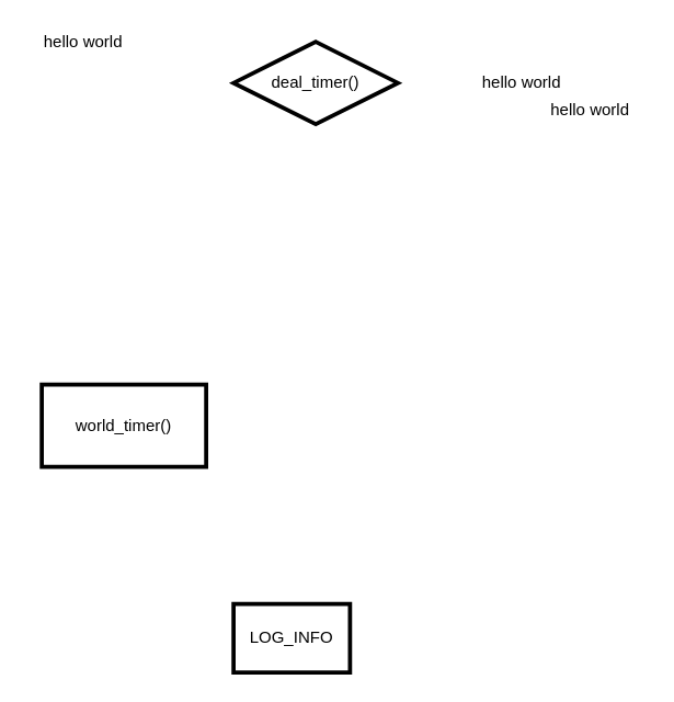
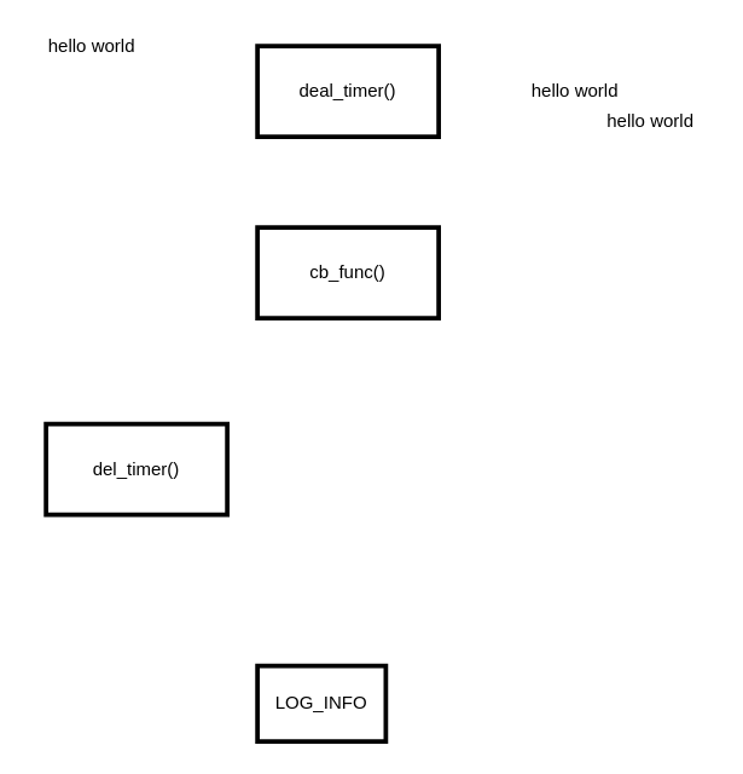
- <mxCell id="2" value="deal_timer()" style="rhombus;whiteSpace=wrap;html=1;strokeColor=#000000;strokeWidth=3;" parent="1" vertex="1"><mxGeometry x="170" y="30" width="120" height="60" as="geometry" /></mxCell>
+ <mxCell id="2" value="deal_timer()" style="whiteSpace=wrap;html=1;strokeColor=#000000;strokeWidth=3;" parent="1" vertex="1"><mxGeometry x="170" y="30" width="120" height="60" as="geometry" /></mxCell>
+ <mxCell id="6" value="cb_func()" style="whiteSpace=wrap;html=1;strokeColor=#000000;strokeWidth=3;" vertex="1" parent="1"><mxGeometry x="170" y="150" width="120" height="60" as="geometry" /></mxCell>
- <mxCell id="7" value="world_timer()" style="whiteSpace=wrap;html=1;strokeColor=#000000;strokeWidth=3;" vertex="1" parent="1"><mxGeometry x="30" y="280" width="120" height="60" as="geometry" /></mxCell>
+ <mxCell id="7" value="del_timer()" style="whiteSpace=wrap;html=1;strokeColor=#000000;strokeWidth=3;" vertex="1" parent="1"><mxGeometry x="30" y="280" width="120" height="60" as="geometry" /></mxCell>
